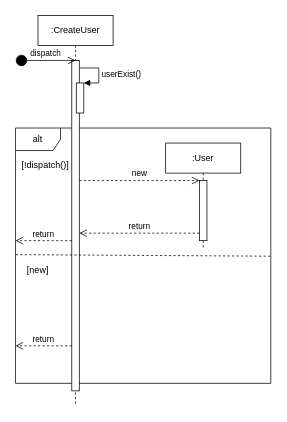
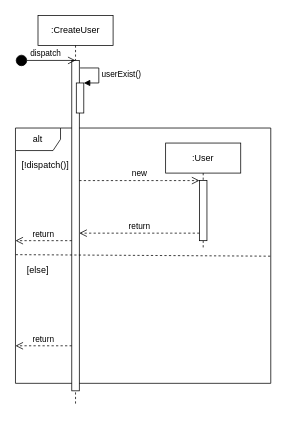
- <mxCell id="13" value="[new]" style="text;html=1;strokeColor=none;fillColor=none;align=center;verticalAlign=middle;whiteSpace=wrap;rounded=0;" parent="1" vertex="1"><mxGeometry x="30" y="350" width="40" height="20" as="geometry" /></mxCell>
+ <mxCell id="13" value="[else]" style="text;html=1;strokeColor=none;fillColor=none;align=center;verticalAlign=middle;whiteSpace=wrap;rounded=0;" parent="1" vertex="1"><mxGeometry x="30" y="350" width="40" height="20" as="geometry" /></mxCell>
